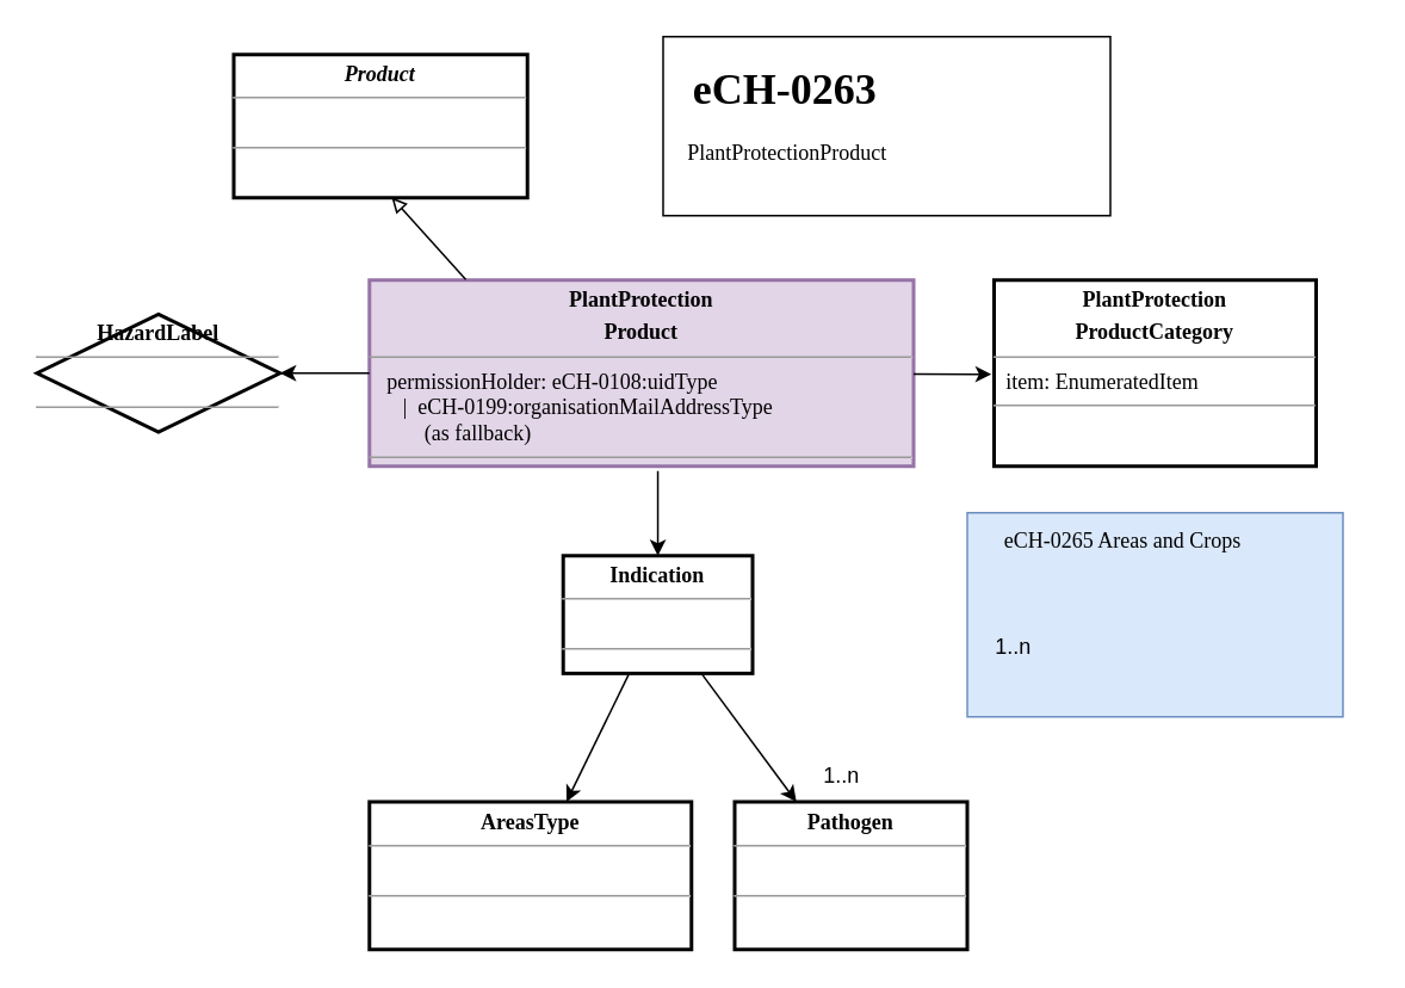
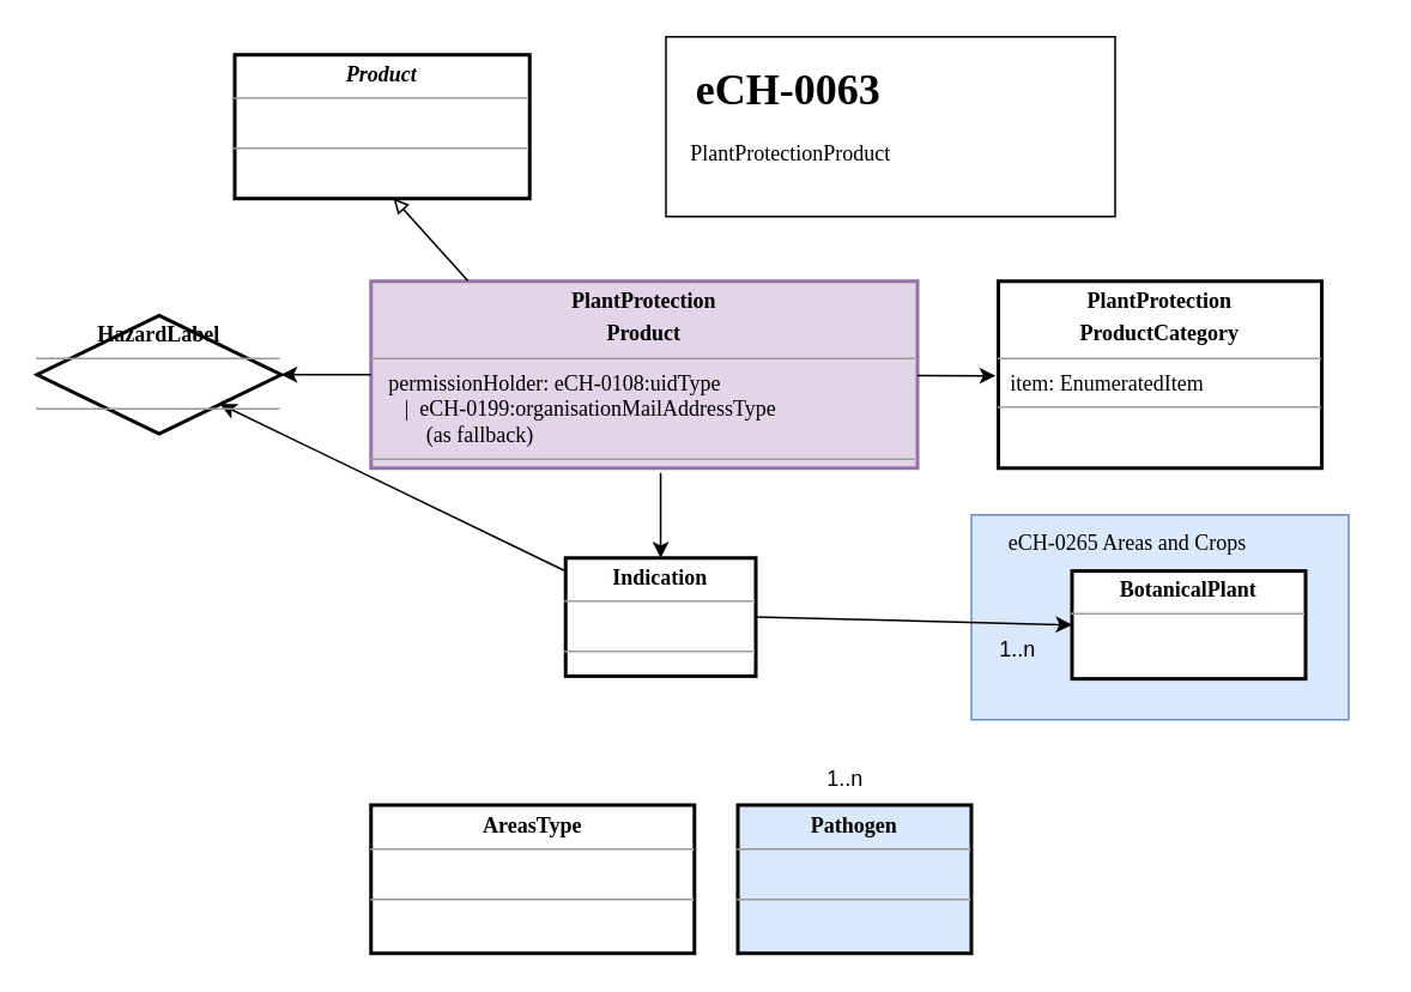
- <mxCell id="16" value="&lt;h1&gt;&lt;span style=&quot;background-color: initial;&quot;&gt;eCH-0263&lt;/span&gt;&lt;/h1&gt;&lt;div&gt;&lt;br&gt;&lt;/div&gt;" style="text;html=1;strokeColor=none;fillColor=none;spacing=5;spacingTop=-20;whiteSpace=wrap;overflow=hidden;rounded=0;strokeWidth=2;fontFamily=Verdana;" vertex="1" parent="1"><mxGeometry x="381.5" y="30" width="195.7" height="80" as="geometry" /></mxCell>
+ <mxCell id="16" value="&lt;h1&gt;&lt;span style=&quot;background-color: initial;&quot;&gt;eCH-0063&lt;/span&gt;&lt;/h1&gt;&lt;div&gt;&lt;br&gt;&lt;/div&gt;" style="text;html=1;strokeColor=none;fillColor=none;spacing=5;spacingTop=-20;whiteSpace=wrap;overflow=hidden;rounded=0;strokeWidth=2;fontFamily=Verdana;" vertex="1" parent="1"><mxGeometry x="381.5" y="30" width="195.7" height="80" as="geometry" /></mxCell>
+ <mxCell id="21" value="" style="endArrow=classic;html=1;sketch=0;fontFamily=Verdana;curved=1;entryX=0;entryY=0.5;entryDx=0;entryDy=0;exitX=1;exitY=0.5;exitDx=0;exitDy=0;" edge="1" parent="1" source="7" target="20"><mxGeometry width="50" height="50" relative="1" as="geometry"><mxPoint x="403.651" y="385.75" as="sourcePoint" /><mxPoint x="610" y="500" as="targetPoint" /></mxGeometry></mxCell>
+ <mxCell id="20" value="&lt;p style=&quot;margin:0px;margin-top:4px;text-align:center;&quot;&gt;&lt;b&gt;BotanicalPlant&lt;/b&gt;&lt;/p&gt;&lt;hr size=&quot;1&quot;&gt;&lt;p style=&quot;margin:0px;margin-left:4px;&quot;&gt;&lt;br&gt;&lt;/p&gt;" style="verticalAlign=top;align=left;overflow=fill;fontSize=12;fontFamily=Verdana;html=1;sketch=0;strokeWidth=2;" vertex="1" parent="1"><mxGeometry x="596" y="317.25" width="130" height="60" as="geometry" /></mxCell>
- <mxCell id="11" value="" style="endArrow=classic;html=1;sketch=0;fontFamily=Verdana;curved=1;" parent="1" source="7" target="10" edge="1"><mxGeometry width="50" height="50" relative="1" as="geometry"><mxPoint x="506.5" y="290" as="sourcePoint" /><mxPoint x="486.5" y="320" as="targetPoint" /></mxGeometry></mxCell>
+ <mxCell id="11" value="" style="endArrow=classic;html=1;sketch=0;fontFamily=Verdana;curved=1;" parent="1" source="7" target="12" edge="1"><mxGeometry width="50" height="50" relative="1" as="geometry"><mxPoint x="506.5" y="290" as="sourcePoint" /><mxPoint x="486.5" y="320" as="targetPoint" /></mxGeometry></mxCell>
- <mxCell id="8" value="" style="endArrow=classic;html=1;sketch=0;fontFamily=Verdana;curved=1;" parent="1" source="7" target="9" edge="1"><mxGeometry width="50" height="50" relative="1" as="geometry"><mxPoint x="568.414" y="291.97" as="sourcePoint" /><mxPoint x="721.35" y="337.5" as="targetPoint" /></mxGeometry></mxCell>
- <mxCell id="9" value="&lt;p style=&quot;margin:0px;margin-top:4px;text-align:center;&quot;&gt;&lt;b&gt;Pathogen&lt;/b&gt;&lt;/p&gt;&lt;hr size=&quot;1&quot;&gt;&lt;p style=&quot;margin:0px;margin-left:4px;&quot;&gt;&amp;nbsp;&lt;br&gt;&lt;/p&gt;&lt;hr size=&quot;1&quot;&gt;&lt;p style=&quot;margin:0px;margin-left:4px;&quot;&gt;&lt;br&gt;&lt;/p&gt;" style="verticalAlign=top;align=left;overflow=fill;fontSize=12;fontFamily=Verdana;html=1;sketch=0;strokeWidth=2;" parent="1" vertex="1"><mxGeometry x="410" y="447.5" width="130" height="82.5" as="geometry" /></mxCell>
+ <mxCell id="9" value="&lt;p style=&quot;margin:0px;margin-top:4px;text-align:center;&quot;&gt;&lt;b&gt;Pathogen&lt;/b&gt;&lt;/p&gt;&lt;hr size=&quot;1&quot;&gt;&lt;p style=&quot;margin:0px;margin-left:4px;&quot;&gt;&amp;nbsp;&lt;br&gt;&lt;/p&gt;&lt;hr size=&quot;1&quot;&gt;&lt;p style=&quot;margin:0px;margin-left:4px;&quot;&gt;&lt;br&gt;&lt;/p&gt;" style="verticalAlign=top;align=left;overflow=fill;fontSize=12;fontFamily=Verdana;html=1;sketch=0;strokeWidth=2;fillColor=#dae8fc;" parent="1" vertex="1"><mxGeometry x="410" y="447.5" width="130" height="82.5" as="geometry" /></mxCell>
